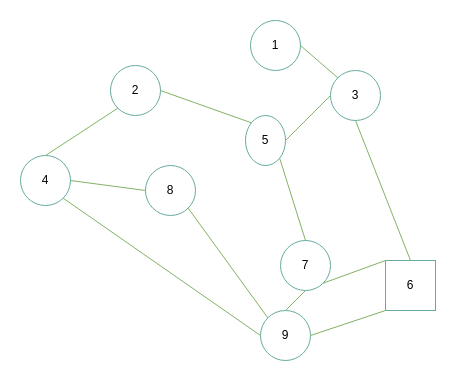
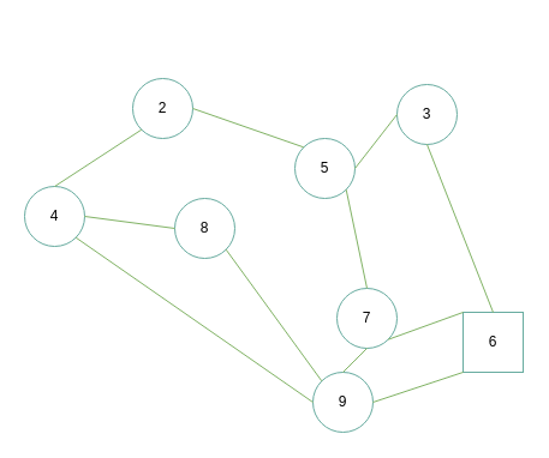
- <mxCell id="2" value="1" style="ellipse;whiteSpace=wrap;html=1;aspect=fixed;fillColor=none;strokeColor=#67AB9F;" parent="1" vertex="1"><mxGeometry x="250" y="20" width="50" height="50" as="geometry" /></mxCell>
- <mxCell id="17" value="" style="endArrow=none;html=1;fillColor=#d5e8d4;strokeColor=#82b366;entryX=0;entryY=0;entryDx=0;entryDy=0;exitX=1;exitY=0.5;exitDx=0;exitDy=0;" edge="1" parent="1" source="2" target="5"><mxGeometry width="50" height="50" relative="1" as="geometry"><mxPoint x="222.678" y="142.322" as="sourcePoint" /><mxPoint x="320" y="115" as="targetPoint" /></mxGeometry></mxCell>
- <mxCell id="4" value="5" style="ellipse;whiteSpace=wrap;html=1;aspect=fixed;fillColor=none;strokeColor=#67AB9F;" parent="1" vertex="1"><mxGeometry x="245" y="115" width="40" height="50" as="geometry" /></mxCell>
+ <mxCell id="4" value="5" style="ellipse;whiteSpace=wrap;html=1;aspect=fixed;fillColor=none;strokeColor=#67AB9F;" parent="1" vertex="1"><mxGeometry x="245" y="115" width="50" height="50" as="geometry" /></mxCell>
